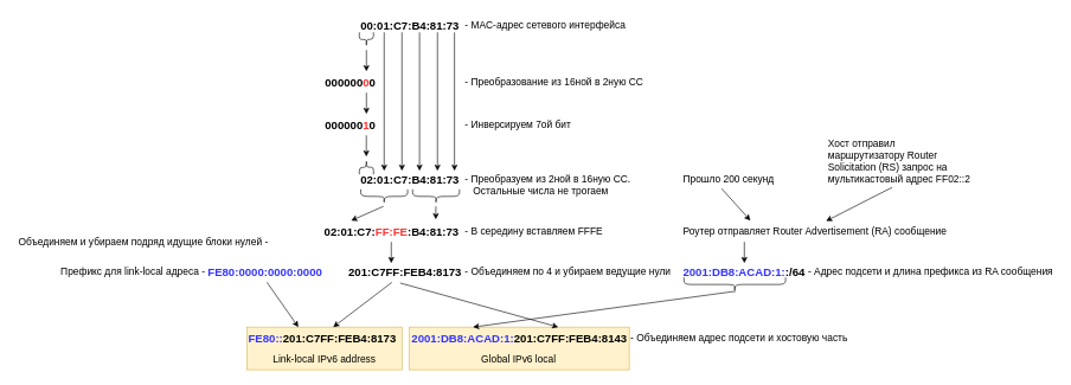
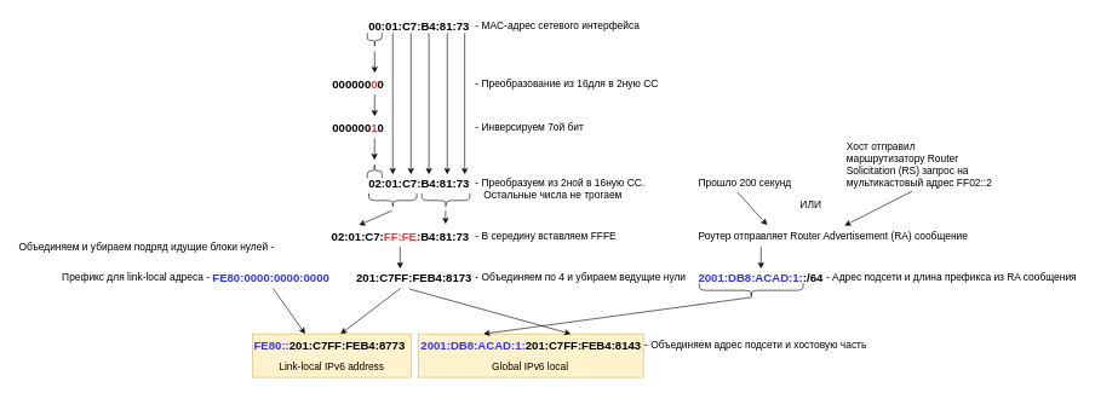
- <mxCell id="9" value="- Преобразование из 16ной в 2ную СС" style="text;html=1;strokeColor=none;fillColor=none;align=left;verticalAlign=middle;whiteSpace=wrap;rounded=0;fontSize=14;" parent="1" vertex="1"><mxGeometry x="652" y="100" width="273" height="30" as="geometry" /></mxCell>
+ <mxCell id="9" value="- Преобразование из 16для в 2ную СС" style="text;html=1;strokeColor=none;fillColor=none;align=left;verticalAlign=middle;whiteSpace=wrap;rounded=0;fontSize=14;" parent="1" vertex="1"><mxGeometry x="652" y="100" width="273" height="30" as="geometry" /></mxCell>
+ <mxCell id="47" value="ИЛИ" style="text;html=1;strokeColor=none;fillColor=none;align=left;verticalAlign=middle;whiteSpace=wrap;rounded=0;fontSize=14;" parent="1" vertex="1"><mxGeometry x="1099" y="267" width="136" height="30" as="geometry" /></mxCell>
- <mxCell id="33" value="&lt;b style=&quot;font-family: Helvetica; font-size: 16px; font-style: normal; font-variant-ligatures: normal; font-variant-caps: normal; letter-spacing: normal; orphans: 2; text-align: left; text-indent: 0px; text-transform: none; widows: 2; word-spacing: 0px; -webkit-text-stroke-width: 0px; text-decoration-thickness: initial; text-decoration-style: initial; text-decoration-color: initial;&quot;&gt;&lt;font style=&quot;&quot; color=&quot;#3333ff&quot;&gt;FE80::&lt;/font&gt;&lt;/b&gt;&lt;b style=&quot;font-size: 16px;&quot;&gt;201:C7FF:FEB4:8173&lt;/b&gt;" style="text;whiteSpace=wrap;html=1;fontSize=14;fontColor=#000000;" parent="1" vertex="1"><mxGeometry x="347" y="460" width="190" height="40" as="geometry" /></mxCell>
+ <mxCell id="33" value="&lt;b style=&quot;font-family: Helvetica; font-size: 16px; font-style: normal; font-variant-ligatures: normal; font-variant-caps: normal; letter-spacing: normal; orphans: 2; text-align: left; text-indent: 0px; text-transform: none; widows: 2; word-spacing: 0px; -webkit-text-stroke-width: 0px; text-decoration-thickness: initial; text-decoration-style: initial; text-decoration-color: initial;&quot;&gt;&lt;font style=&quot;&quot; color=&quot;#3333ff&quot;&gt;FE80::&lt;/font&gt;&lt;/b&gt;&lt;b style=&quot;font-size: 16px;&quot;&gt;201:C7FF:FEB4:8773&lt;/b&gt;" style="text;whiteSpace=wrap;html=1;fontSize=14;fontColor=#000000;" parent="1" vertex="1"><mxGeometry x="347" y="460" width="190" height="40" as="geometry" /></mxCell>
